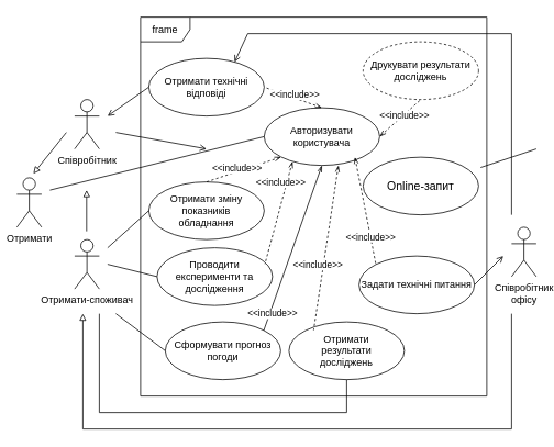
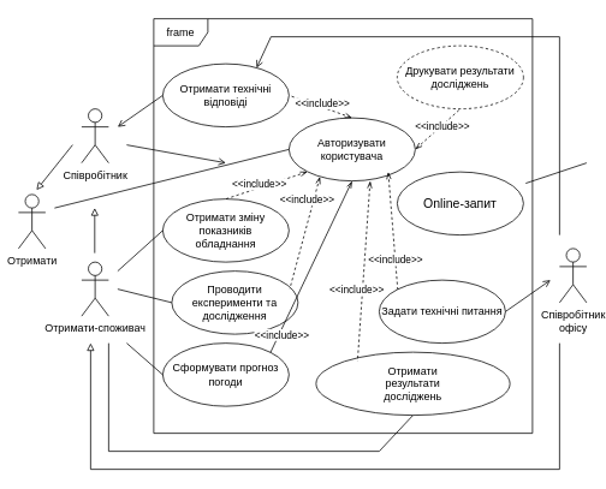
- <mxCell id="6" value="Задати технічні питання" style="ellipse;whiteSpace=wrap;html=1;" parent="1" vertex="1"><mxGeometry x="435" y="310" width="140" height="70" as="geometry" /></mxCell>
+ <mxCell id="6" value="Задати технічні питання" style="ellipse;whiteSpace=wrap;html=1;" parent="1" vertex="1"><mxGeometry x="420" y="310" width="140" height="70" as="geometry" /></mxCell>
- <mxCell id="23" value="Сформувати прогноз погоди" style="ellipse;whiteSpace=wrap;html=1;" parent="1" vertex="1"><mxGeometry x="200" y="390" width="140" height="70" as="geometry" /></mxCell>
+ <mxCell id="23" value="Сформувати прогноз погоди" style="ellipse;whiteSpace=wrap;html=1;" parent="1" vertex="1"><mxGeometry x="180" y="380" width="140" height="70" as="geometry" /></mxCell>
- <mxCell id="27" value="Отримати&lt;br&gt;результати&lt;br&gt;досліджень" style="ellipse;whiteSpace=wrap;html=1;" parent="1" vertex="1"><mxGeometry x="350" y="390" width="140" height="70" as="geometry" /></mxCell>
+ <mxCell id="27" value="Отримати&lt;br&gt;результати&lt;br&gt;досліджень" style="ellipse;whiteSpace=wrap;html=1;" parent="1" vertex="1"><mxGeometry x="350" y="390" width="215" height="70" as="geometry" /></mxCell>
